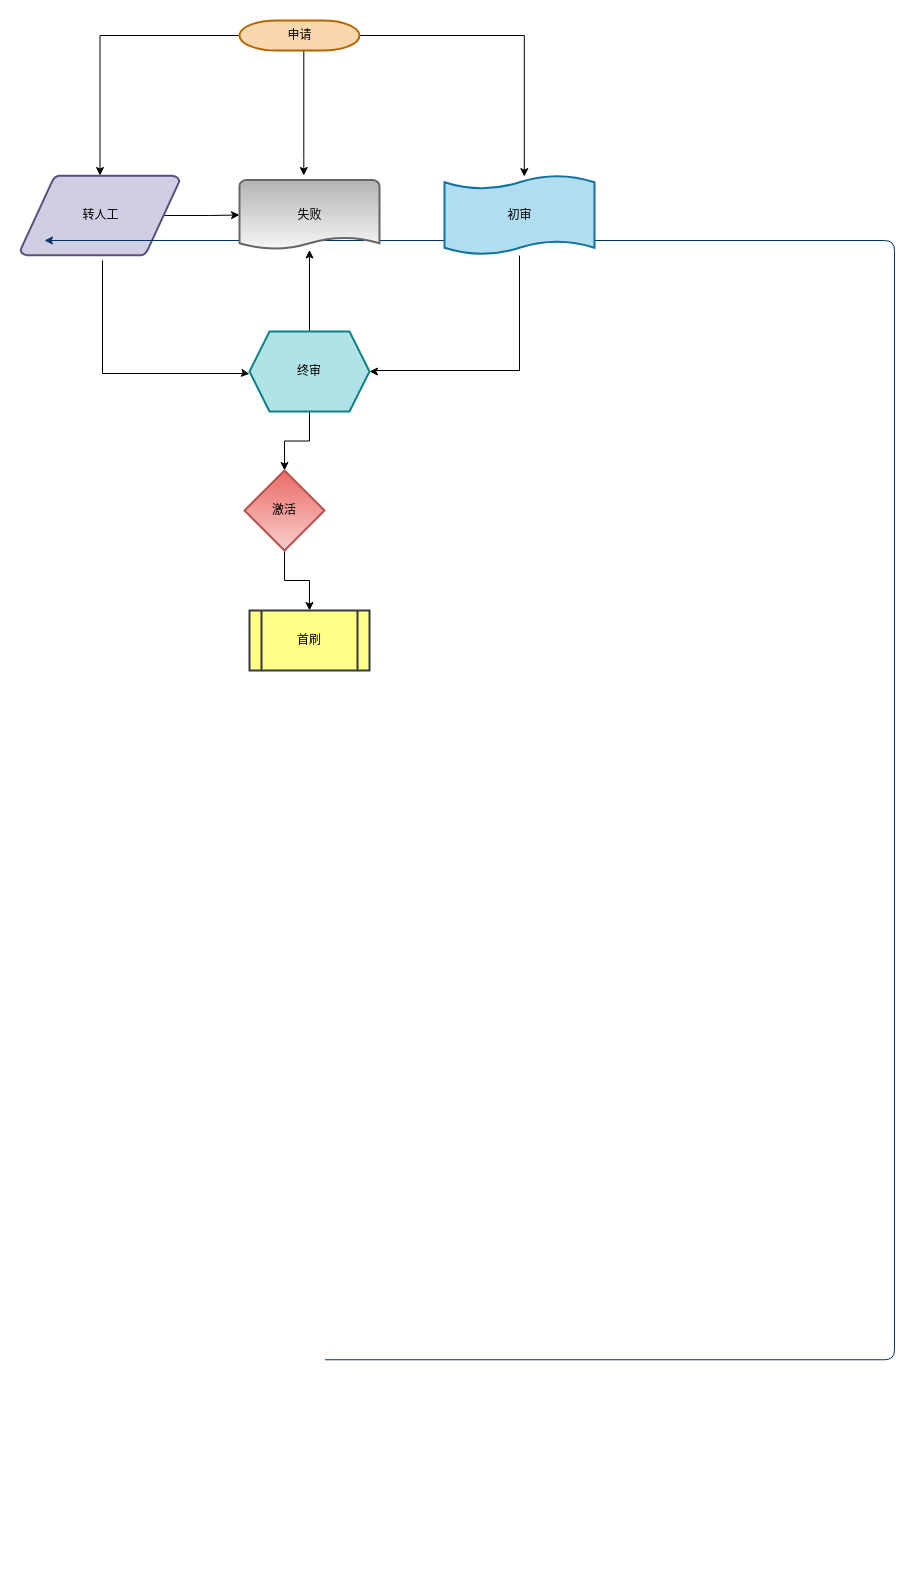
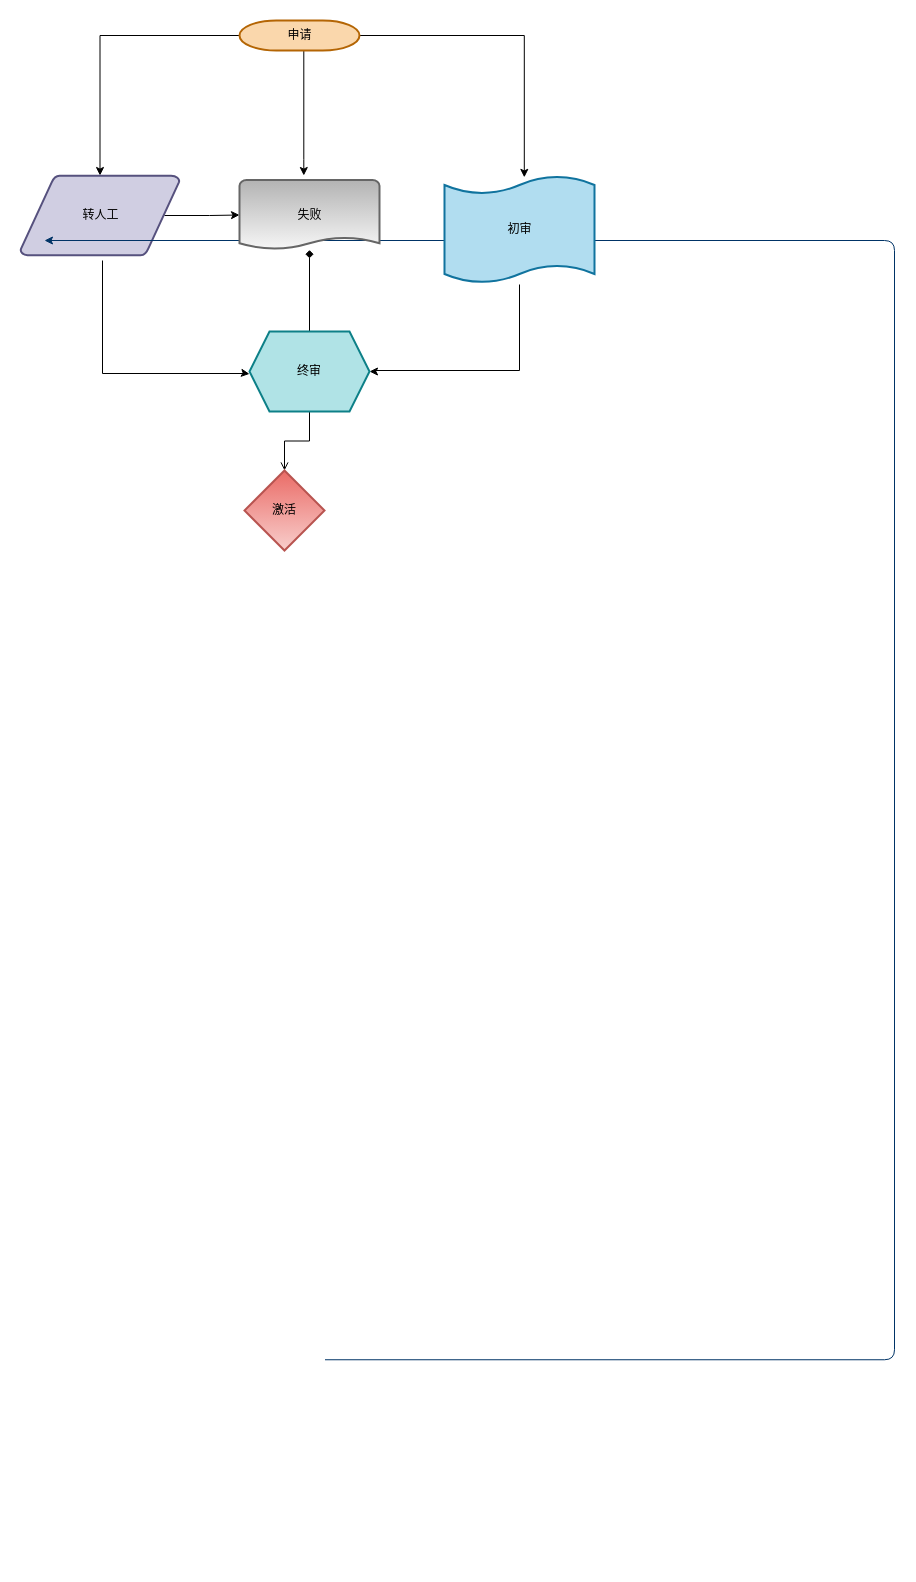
- <mxCell id="11" value="初审" style="shape=mxgraph.flowchart.paper_tape;strokeWidth=2;gradientDirection=north;fontStyle=0;html=1;fillColor=#b1ddf0;strokeColor=#10739e;" parent="1" vertex="1"><mxGeometry x="444" y="174" width="150" height="81" as="geometry" /></mxCell>
+ <mxCell id="11" value="初审" style="shape=mxgraph.flowchart.paper_tape;strokeWidth=2;gradientDirection=north;fontStyle=0;html=1;fillColor=#b1ddf0;strokeColor=#10739e;" parent="1" vertex="1"><mxGeometry x="444" y="174" width="150" height="110" as="geometry" /></mxCell>
- <mxCell id="12" value="" style="edgeStyle=orthogonalEdgeStyle;rounded=0;orthogonalLoop=1;jettySize=auto;html=1;" parent="1" source="14" target="9" edge="1"><mxGeometry relative="1" as="geometry" /></mxCell>
+ <mxCell id="12" value="" style="edgeStyle=orthogonalEdgeStyle;rounded=0;orthogonalLoop=1;jettySize=auto;html=1;endArrow=diamond;" parent="1" source="14" target="9" edge="1"><mxGeometry relative="1" as="geometry" /></mxCell>
- <mxCell id="13" value="" style="edgeStyle=orthogonalEdgeStyle;rounded=0;orthogonalLoop=1;jettySize=auto;html=1;" parent="1" source="14" target="17" edge="1"><mxGeometry relative="1" as="geometry" /></mxCell>
+ <mxCell id="13" value="" style="edgeStyle=orthogonalEdgeStyle;rounded=0;orthogonalLoop=1;jettySize=auto;html=1;endArrow=open;" parent="1" source="14" target="17" edge="1"><mxGeometry relative="1" as="geometry" /></mxCell>
- <mxCell id="16" value="" style="edgeStyle=orthogonalEdgeStyle;rounded=0;orthogonalLoop=1;jettySize=auto;html=1;" parent="1" source="17" target="18" edge="1"><mxGeometry relative="1" as="geometry" /></mxCell>
- <mxCell id="18" value="首刷" style="shape=process;whiteSpace=wrap;html=1;backgroundOutline=1;strokeWidth=2;gradientDirection=north;fontStyle=0;fillColor=#ffff88;strokeColor=#36393d;" parent="1" vertex="1"><mxGeometry x="249" y="610" width="120" height="60" as="geometry" /></mxCell>
